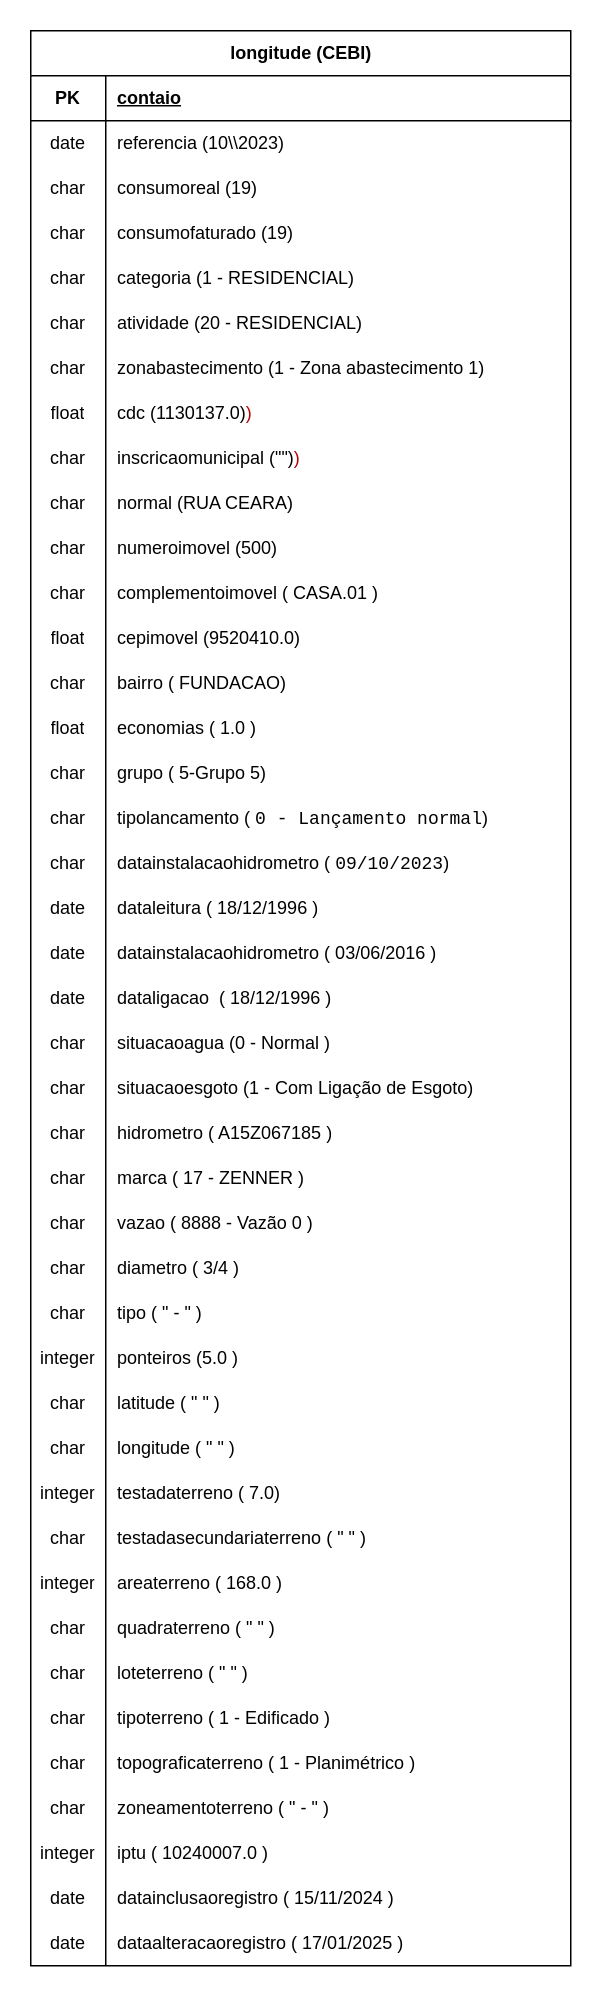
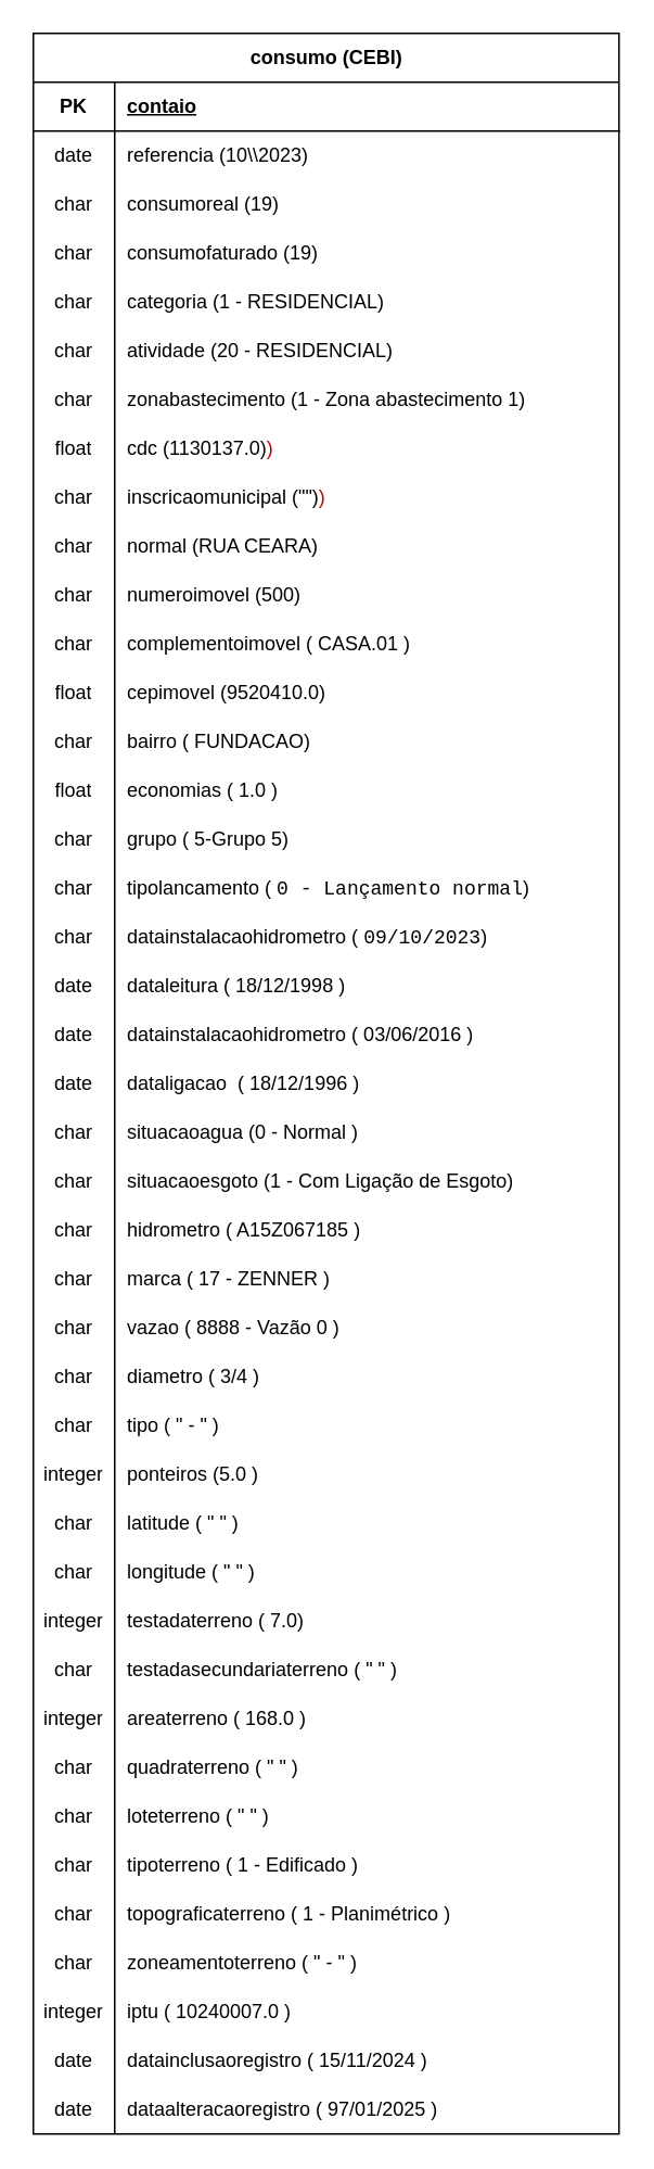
- <mxCell id="2" value="longitude (CEBI)" style="shape=table;startSize=30;container=1;collapsible=1;childLayout=tableLayout;fixedRows=1;rowLines=0;fontStyle=1;align=center;resizeLast=1;html=1;" vertex="1" parent="1"><mxGeometry x="20" y="20" width="360" height="1290" as="geometry" /></mxCell>
+ <mxCell id="2" value="consumo (CEBI)" style="shape=table;startSize=30;container=1;collapsible=1;childLayout=tableLayout;fixedRows=1;rowLines=0;fontStyle=1;align=center;resizeLast=1;html=1;" vertex="1" parent="1"><mxGeometry x="20" y="20" width="360" height="1290" as="geometry" /></mxCell>
- <mxCell id="59" value="dataleitura ( 18/12/1996 )" style="shape=partialRectangle;connectable=0;fillColor=none;top=0;left=0;bottom=0;right=0;align=left;spacingLeft=6;overflow=hidden;whiteSpace=wrap;html=1;" vertex="1" parent="57"><mxGeometry x="50" width="310" height="30" as="geometry"><mxRectangle width="310" height="30" as="alternateBounds" /></mxGeometry></mxCell>
+ <mxCell id="59" value="dataleitura ( 18/12/1998 )" style="shape=partialRectangle;connectable=0;fillColor=none;top=0;left=0;bottom=0;right=0;align=left;spacingLeft=6;overflow=hidden;whiteSpace=wrap;html=1;" vertex="1" parent="57"><mxGeometry x="50" width="310" height="30" as="geometry"><mxRectangle width="310" height="30" as="alternateBounds" /></mxGeometry></mxCell>
- <mxCell id="128" value="dataalteracaoregistro ( 17/01/2025 )" style="shape=partialRectangle;connectable=0;fillColor=none;top=0;left=0;bottom=0;right=0;align=left;spacingLeft=6;overflow=hidden;whiteSpace=wrap;html=1;" vertex="1" parent="126"><mxGeometry x="50" width="310" height="30" as="geometry"><mxRectangle width="310" height="30" as="alternateBounds" /></mxGeometry></mxCell>
+ <mxCell id="128" value="dataalteracaoregistro ( 97/01/2025 )" style="shape=partialRectangle;connectable=0;fillColor=none;top=0;left=0;bottom=0;right=0;align=left;spacingLeft=6;overflow=hidden;whiteSpace=wrap;html=1;" vertex="1" parent="126"><mxGeometry x="50" width="310" height="30" as="geometry"><mxRectangle width="310" height="30" as="alternateBounds" /></mxGeometry></mxCell>
